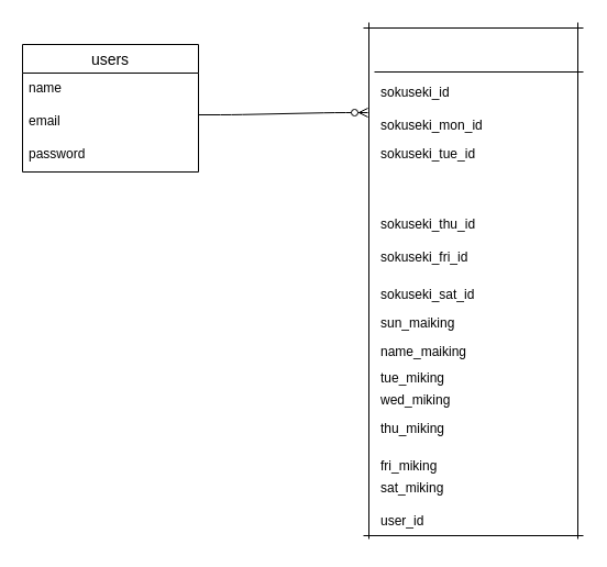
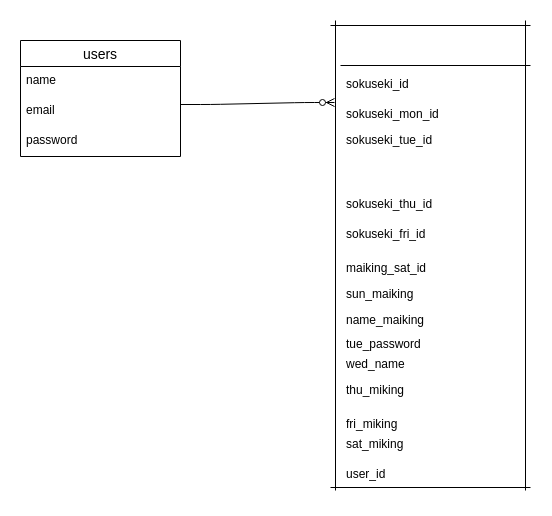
- <mxCell id="8" value="sokuseki_sat_id" style="text;strokeColor=none;fillColor=none;spacingLeft=4;spacingRight=4;overflow=hidden;rotatable=0;points=[[0,0.5],[1,0.5]];portConstraint=eastwest;fontSize=12;" vertex="1" parent="1"><mxGeometry x="340" y="254" width="160" height="34" as="geometry" /></mxCell>
+ <mxCell id="8" value="maiking_sat_id" style="text;strokeColor=none;fillColor=none;spacingLeft=4;spacingRight=4;overflow=hidden;rotatable=0;points=[[0,0.5],[1,0.5]];portConstraint=eastwest;fontSize=12;" vertex="1" parent="1"><mxGeometry x="340" y="254" width="160" height="34" as="geometry" /></mxCell>
- <mxCell id="10" value="tue_miking" style="text;strokeColor=none;fillColor=none;spacingLeft=4;spacingRight=4;overflow=hidden;rotatable=0;points=[[0,0.5],[1,0.5]];portConstraint=eastwest;fontSize=12;" vertex="1" parent="1"><mxGeometry x="340" y="330" width="160" height="34" as="geometry" /></mxCell>
+ <mxCell id="10" value="tue_password" style="text;strokeColor=none;fillColor=none;spacingLeft=4;spacingRight=4;overflow=hidden;rotatable=0;points=[[0,0.5],[1,0.5]];portConstraint=eastwest;fontSize=12;" vertex="1" parent="1"><mxGeometry x="340" y="330" width="160" height="34" as="geometry" /></mxCell>
- <mxCell id="11" value="wed_miking" style="text;strokeColor=none;fillColor=none;spacingLeft=4;spacingRight=4;overflow=hidden;rotatable=0;points=[[0,0.5],[1,0.5]];portConstraint=eastwest;fontSize=12;" vertex="1" parent="1"><mxGeometry x="340" y="350" width="160" height="34" as="geometry" /></mxCell>
+ <mxCell id="11" value="wed_name" style="text;strokeColor=none;fillColor=none;spacingLeft=4;spacingRight=4;overflow=hidden;rotatable=0;points=[[0,0.5],[1,0.5]];portConstraint=eastwest;fontSize=12;" vertex="1" parent="1"><mxGeometry x="340" y="350" width="160" height="34" as="geometry" /></mxCell>
